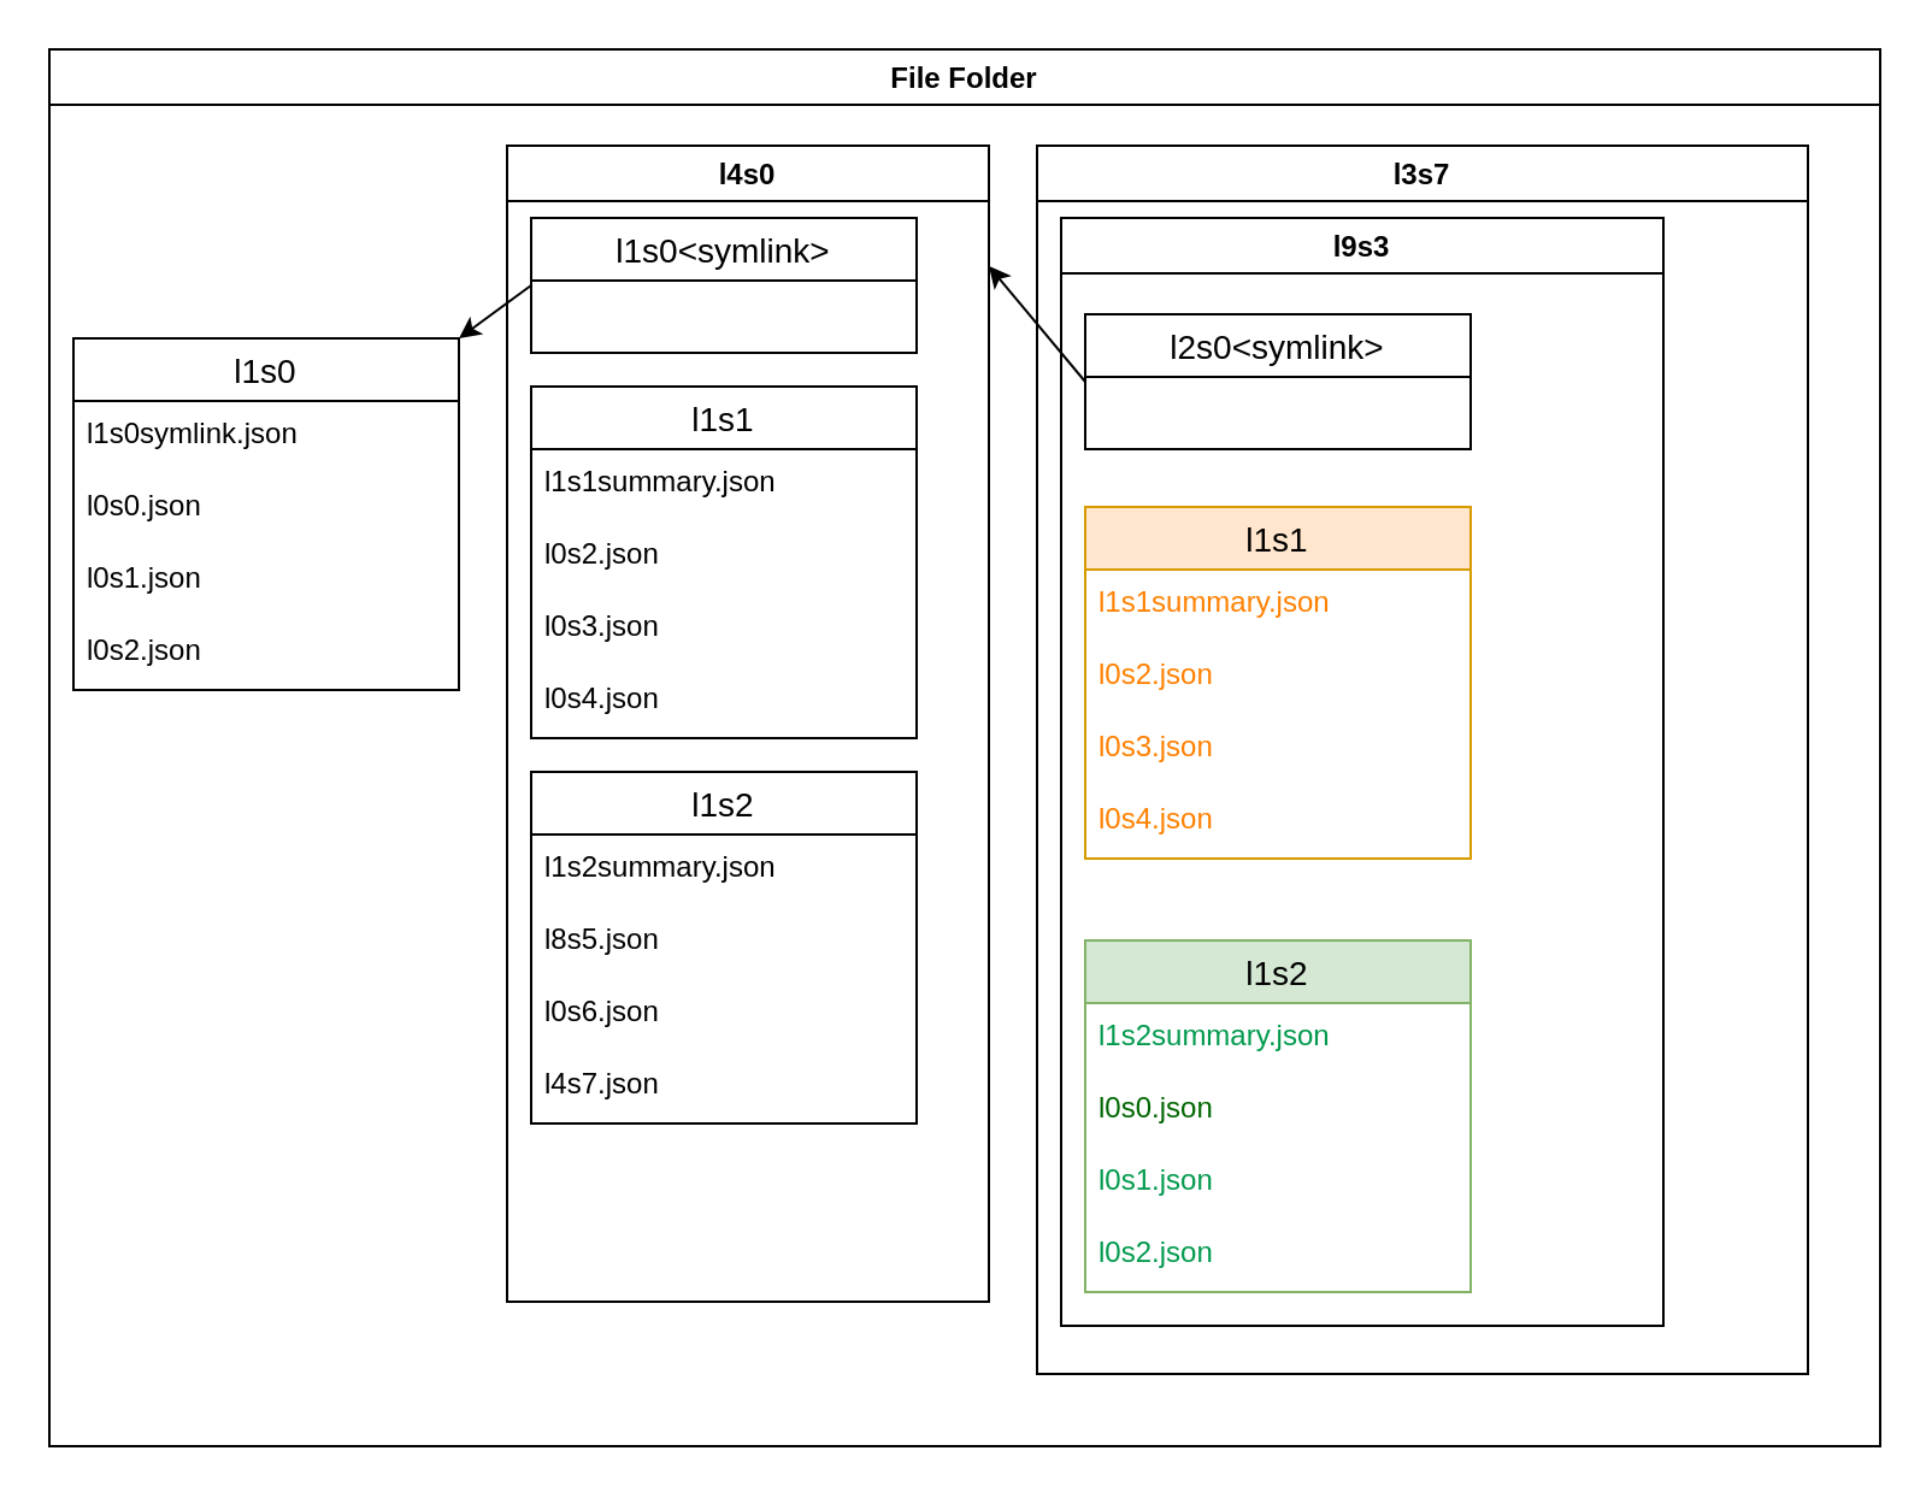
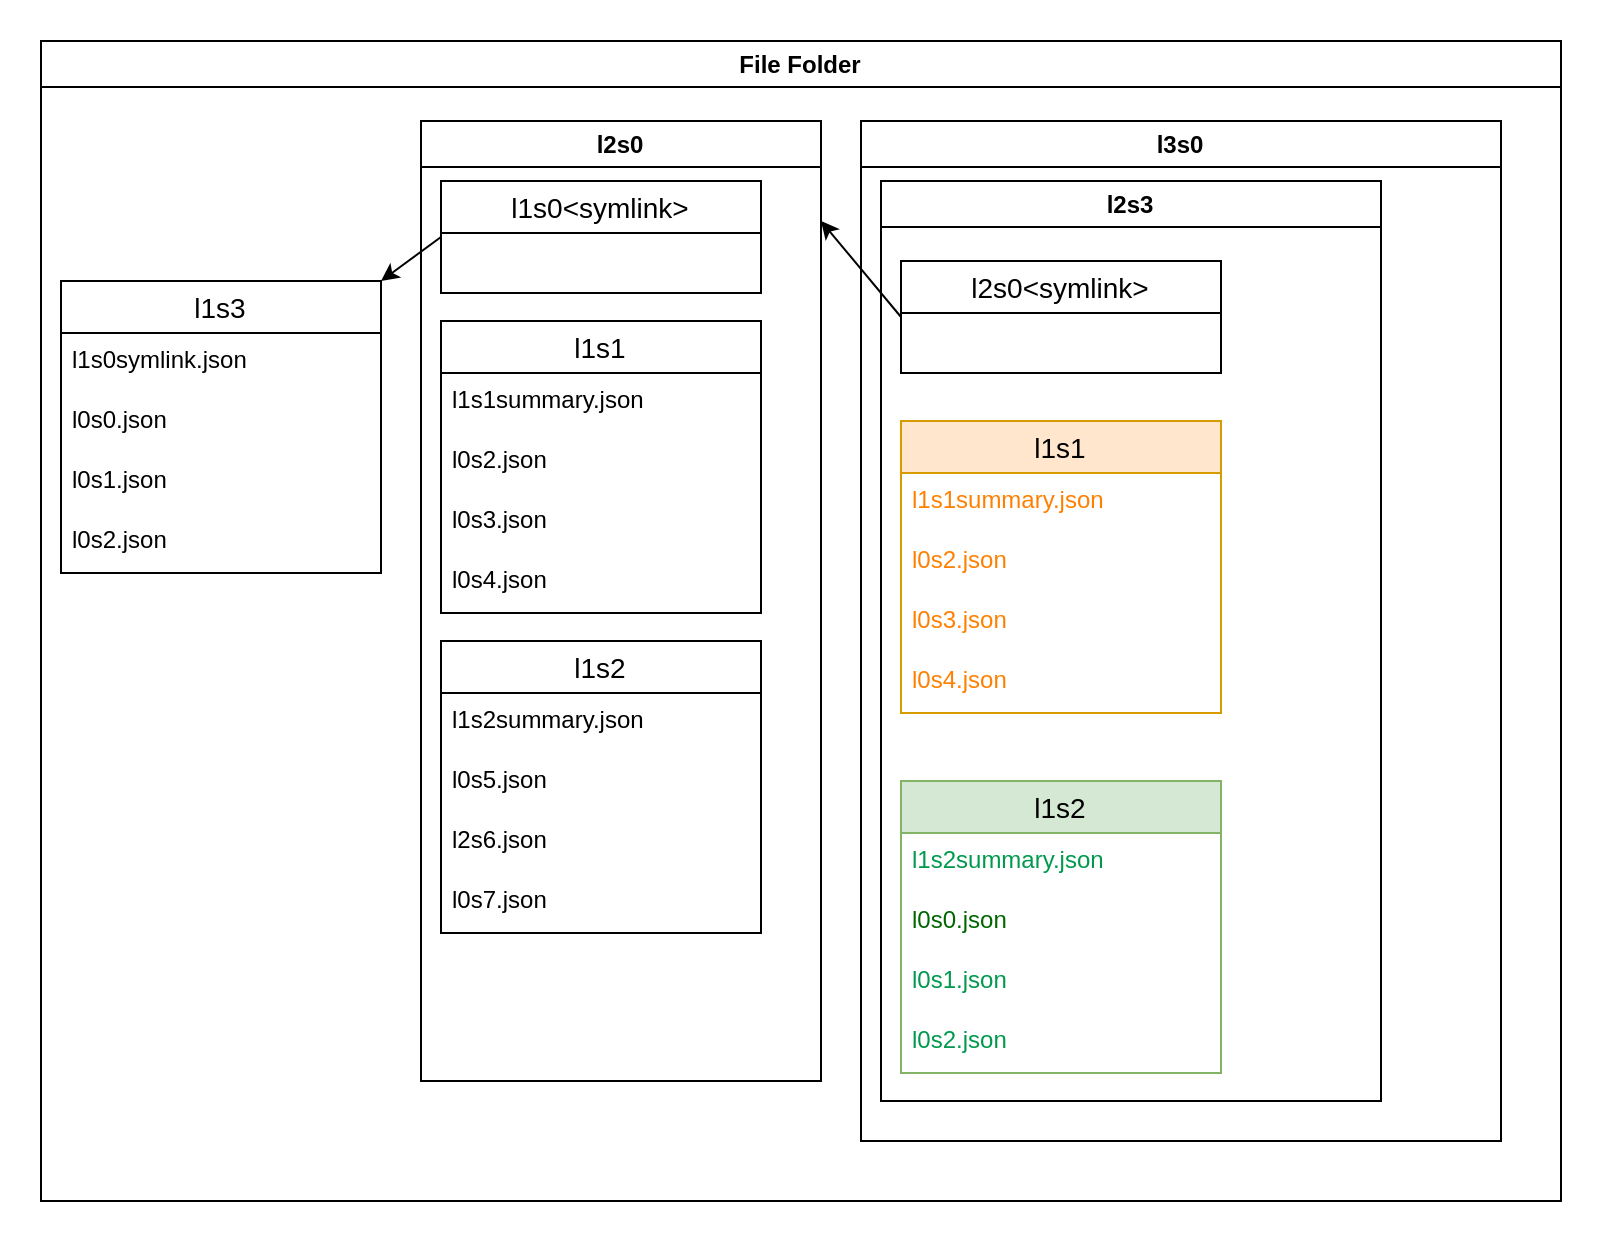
- <mxCell id="8" value="l4s0" style="swimlane;" parent="2" vertex="1"><mxGeometry x="190" y="40" width="200" height="480" as="geometry" /></mxCell>
+ <mxCell id="8" value="l2s0" style="swimlane;" parent="2" vertex="1"><mxGeometry x="190" y="40" width="200" height="480" as="geometry" /></mxCell>
- <mxCell id="20" value="l3s7" style="swimlane;" parent="2" vertex="1"><mxGeometry x="410" y="40" width="320" height="510" as="geometry" /></mxCell>
+ <mxCell id="20" value="l3s0" style="swimlane;" parent="2" vertex="1"><mxGeometry x="410" y="40" width="320" height="510" as="geometry" /></mxCell>
- <mxCell id="21" value="l9s3" style="swimlane;" parent="20" vertex="1"><mxGeometry x="10" y="30" width="250" height="460" as="geometry" /></mxCell>
+ <mxCell id="21" value="l2s3" style="swimlane;" parent="20" vertex="1"><mxGeometry x="10" y="30" width="250" height="460" as="geometry" /></mxCell>
- <mxCell id="3" value="l1s0" style="swimlane;fontStyle=0;childLayout=stackLayout;horizontal=1;startSize=26;horizontalStack=0;resizeParent=1;resizeParentMax=0;resizeLast=0;collapsible=1;marginBottom=0;align=center;fontSize=14;" parent="2" vertex="1"><mxGeometry x="10" y="120" width="160" height="146" as="geometry" /></mxCell>
+ <mxCell id="3" value="l1s3" style="swimlane;fontStyle=0;childLayout=stackLayout;horizontal=1;startSize=26;horizontalStack=0;resizeParent=1;resizeParentMax=0;resizeLast=0;collapsible=1;marginBottom=0;align=center;fontSize=14;" parent="2" vertex="1"><mxGeometry x="10" y="120" width="160" height="146" as="geometry" /></mxCell>
- <mxCell id="16" value="l8s5.json" style="text;strokeColor=none;fillColor=none;spacingLeft=4;spacingRight=4;overflow=hidden;rotatable=0;points=[[0,0.5],[1,0.5]];portConstraint=eastwest;fontSize=12;whiteSpace=wrap;html=1;" parent="14" vertex="1"><mxGeometry y="56" width="160" height="30" as="geometry" /></mxCell>
+ <mxCell id="16" value="l0s5.json" style="text;strokeColor=none;fillColor=none;spacingLeft=4;spacingRight=4;overflow=hidden;rotatable=0;points=[[0,0.5],[1,0.5]];portConstraint=eastwest;fontSize=12;whiteSpace=wrap;html=1;" parent="14" vertex="1"><mxGeometry y="56" width="160" height="30" as="geometry" /></mxCell>
- <mxCell id="17" value="l0s6.json" style="text;strokeColor=none;fillColor=none;spacingLeft=4;spacingRight=4;overflow=hidden;rotatable=0;points=[[0,0.5],[1,0.5]];portConstraint=eastwest;fontSize=12;whiteSpace=wrap;html=1;" parent="14" vertex="1"><mxGeometry y="86" width="160" height="30" as="geometry" /></mxCell>
+ <mxCell id="17" value="l2s6.json" style="text;strokeColor=none;fillColor=none;spacingLeft=4;spacingRight=4;overflow=hidden;rotatable=0;points=[[0,0.5],[1,0.5]];portConstraint=eastwest;fontSize=12;whiteSpace=wrap;html=1;" parent="14" vertex="1"><mxGeometry y="86" width="160" height="30" as="geometry" /></mxCell>
- <mxCell id="18" value="l4s7.json" style="text;strokeColor=none;fillColor=none;spacingLeft=4;spacingRight=4;overflow=hidden;rotatable=0;points=[[0,0.5],[1,0.5]];portConstraint=eastwest;fontSize=12;whiteSpace=wrap;html=1;" vertex="1" parent="14"><mxGeometry y="116" width="160" height="30" as="geometry" /></mxCell>
+ <mxCell id="18" value="l0s7.json" style="text;strokeColor=none;fillColor=none;spacingLeft=4;spacingRight=4;overflow=hidden;rotatable=0;points=[[0,0.5],[1,0.5]];portConstraint=eastwest;fontSize=12;whiteSpace=wrap;html=1;" vertex="1" parent="14"><mxGeometry y="116" width="160" height="30" as="geometry" /></mxCell>
